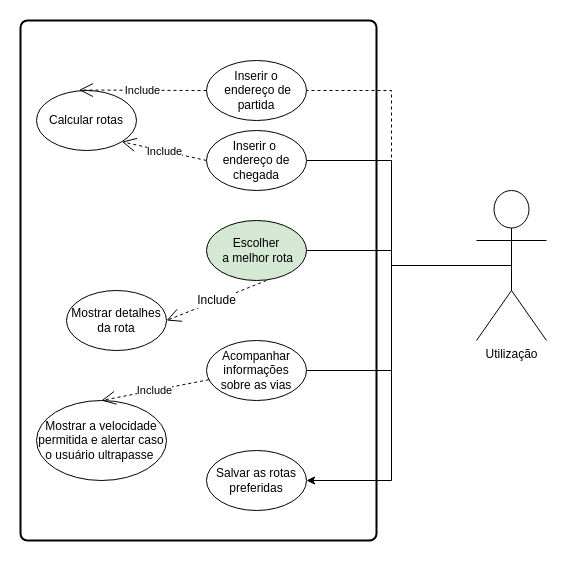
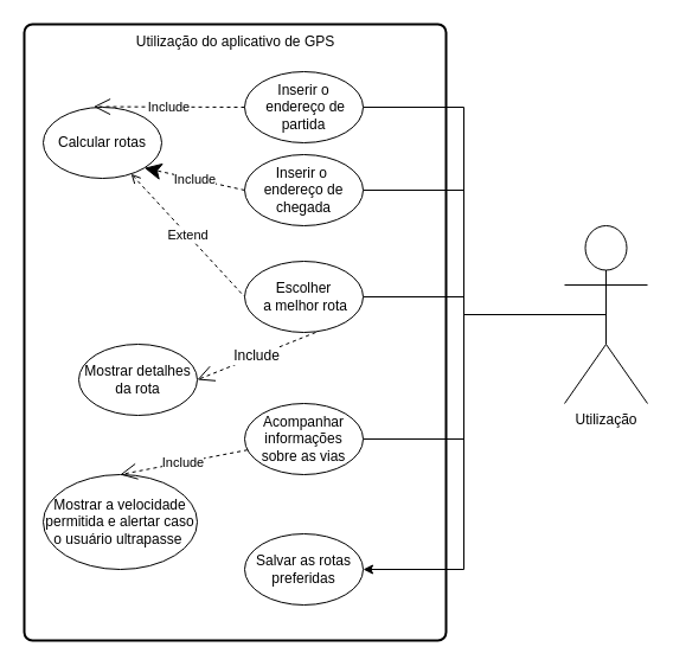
+ <mxCell id="22" value="Utilização do aplicativo de GPS" style="text;html=1;align=center;verticalAlign=middle;resizable=0;points=[];autosize=1;strokeColor=none;fillColor=none;" vertex="1" parent="1"><mxGeometry x="103" y="20" width="190" height="30" as="geometry" /></mxCell>
- <mxCell id="3" style="edgeStyle=orthogonalEdgeStyle;rounded=0;orthogonalLoop=1;jettySize=auto;html=1;entryX=1;entryY=0.5;entryDx=0;entryDy=0;exitX=0.5;exitY=0.5;exitDx=0;exitDy=0;exitPerimeter=0;endArrow=none;endFill=0;dashed=1;" edge="1" parent="1" source="8" target="9"><mxGeometry relative="1" as="geometry" /></mxCell>
+ <mxCell id="3" style="edgeStyle=orthogonalEdgeStyle;rounded=0;orthogonalLoop=1;jettySize=auto;html=1;entryX=1;entryY=0.5;entryDx=0;entryDy=0;exitX=0.5;exitY=0.5;exitDx=0;exitDy=0;exitPerimeter=0;endArrow=none;endFill=0;" edge="1" parent="1" source="8" target="9"><mxGeometry relative="1" as="geometry" /></mxCell>
- <mxCell id="14" value="Include" style="endArrow=open;endSize=12;dashed=1;html=1;rounded=0;entryX=1;entryY=1;entryDx=0;entryDy=0;exitX=0;exitY=0.5;exitDx=0;exitDy=0;" edge="1" parent="1" source="10" target="11"><mxGeometry width="160" relative="1" as="geometry"><mxPoint x="196" y="160" as="sourcePoint" /><mxPoint x="356" y="160" as="targetPoint" /></mxGeometry></mxCell>
+ <mxCell id="14" value="Include" style="endArrow=classic;endSize=12;dashed=1;html=1;rounded=0;entryX=1;entryY=1;entryDx=0;entryDy=0;exitX=0;exitY=0.5;exitDx=0;exitDy=0;" edge="1" parent="1" source="10" target="11"><mxGeometry width="160" relative="1" as="geometry"><mxPoint x="196" y="160" as="sourcePoint" /><mxPoint x="356" y="160" as="targetPoint" /></mxGeometry></mxCell>
+ <mxCell id="15" value="Extend" style="endArrow=none;endSize=12;dashed=1;html=1;rounded=0;entryX=0;entryY=0.5;entryDx=0;entryDy=0;startArrow=open;startFill=0;endFill=0;" edge="1" parent="1" source="11" target="12"><mxGeometry width="160" relative="1" as="geometry"><mxPoint x="116" y="150" as="sourcePoint" /><mxPoint x="116" y="310" as="targetPoint" /></mxGeometry></mxCell>
- <mxCell id="12" value="Escolher&lt;br&gt;&amp;nbsp;a melhor rota" style="ellipse;whiteSpace=wrap;html=1;align=center;fillColor=#d5e8d4;" vertex="1" parent="1"><mxGeometry x="206" y="220" width="100" height="60" as="geometry" /></mxCell>
+ <mxCell id="12" value="Escolher&lt;br&gt;&amp;nbsp;a melhor rota" style="ellipse;whiteSpace=wrap;html=1;align=center;" vertex="1" parent="1"><mxGeometry x="206" y="220" width="100" height="60" as="geometry" /></mxCell>
